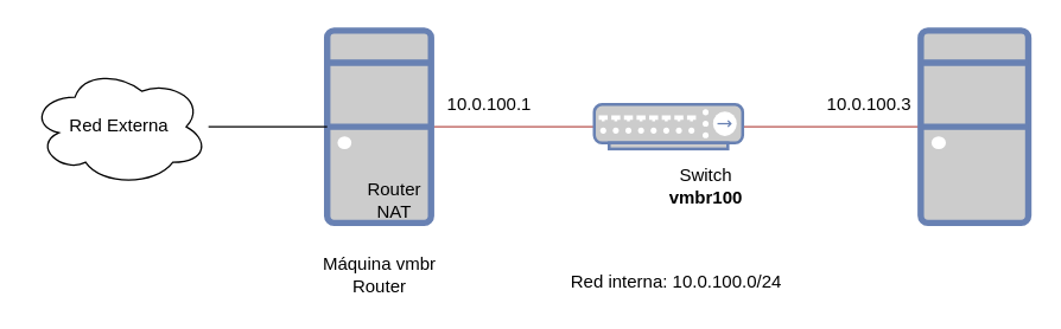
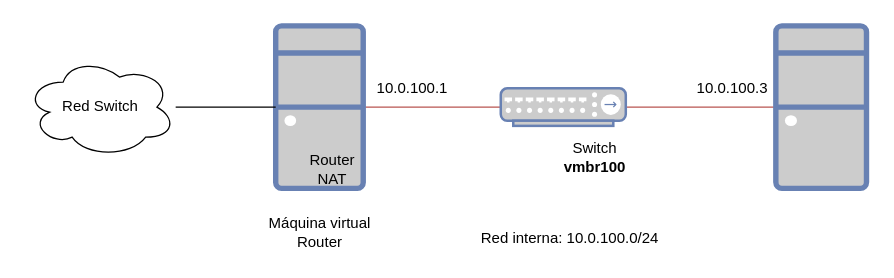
- <mxCell id="10" value="Red Externa" style="ellipse;shape=cloud;whiteSpace=wrap;html=1;" parent="1" vertex="1"><mxGeometry x="20" y="45" width="120" height="80" as="geometry" /></mxCell>
+ <mxCell id="10" value="Red Switch" style="ellipse;shape=cloud;whiteSpace=wrap;html=1;" parent="1" vertex="1"><mxGeometry x="20" y="45" width="120" height="80" as="geometry" /></mxCell>
- <mxCell id="8" value="&lt;div&gt;Máquina vmbr&lt;/div&gt;&lt;div&gt;Router&lt;/div&gt;" style="text;html=1;resizable=0;autosize=1;align=center;verticalAlign=middle;points=[];fillColor=none;strokeColor=none;rounded=0;" parent="1" vertex="1"><mxGeometry x="205" y="170" width="100" height="30" as="geometry" /></mxCell>
+ <mxCell id="8" value="&lt;div&gt;Máquina virtual&lt;/div&gt;&lt;div&gt;Router&lt;/div&gt;" style="text;html=1;resizable=0;autosize=1;align=center;verticalAlign=middle;points=[];fillColor=none;strokeColor=none;rounded=0;" parent="1" vertex="1"><mxGeometry x="205" y="170" width="100" height="30" as="geometry" /></mxCell>
